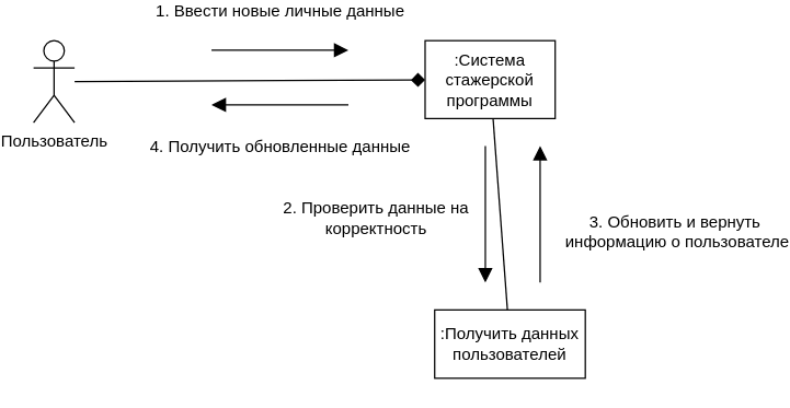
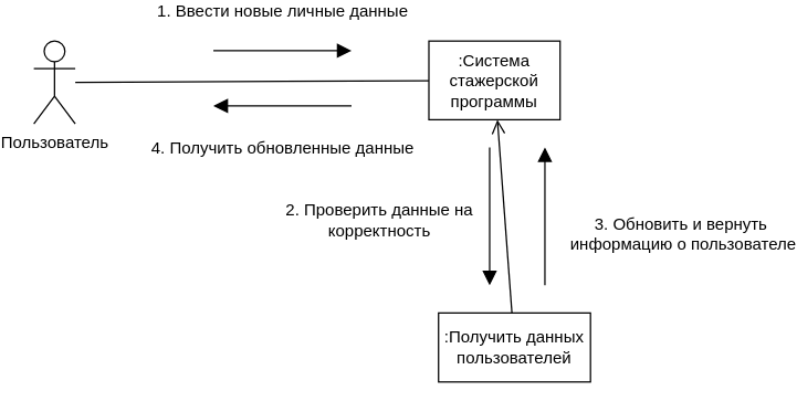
- <mxCell id="2" style="edgeStyle=none;curved=1;rounded=0;orthogonalLoop=1;jettySize=auto;html=1;fontSize=12;startSize=8;endSize=8;endArrow=diamond;startFill=0;" parent="1" source="3" target="4" edge="1"><mxGeometry relative="1" as="geometry" /></mxCell>
+ <mxCell id="2" style="edgeStyle=none;curved=1;rounded=0;orthogonalLoop=1;jettySize=auto;html=1;fontSize=12;startSize=8;endSize=8;endArrow=none;startFill=0;" parent="1" source="3" target="4" edge="1"><mxGeometry relative="1" as="geometry" /></mxCell>
- <mxCell id="8" style="edgeStyle=none;curved=1;rounded=0;orthogonalLoop=1;jettySize=auto;html=1;fontSize=12;startSize=8;endSize=8;endArrow=none;startFill=0;" parent="1" source="7" target="4" edge="1"><mxGeometry relative="1" as="geometry"><mxPoint x="80" y="60" as="sourcePoint" /><mxPoint x="316" y="59" as="targetPoint" /></mxGeometry></mxCell>
+ <mxCell id="8" style="edgeStyle=none;curved=1;rounded=0;orthogonalLoop=1;jettySize=auto;html=1;fontSize=12;startSize=8;endSize=8;endArrow=open;startFill=0;" parent="1" source="7" target="4" edge="1"><mxGeometry relative="1" as="geometry"><mxPoint x="80" y="60" as="sourcePoint" /><mxPoint x="316" y="59" as="targetPoint" /></mxGeometry></mxCell>
